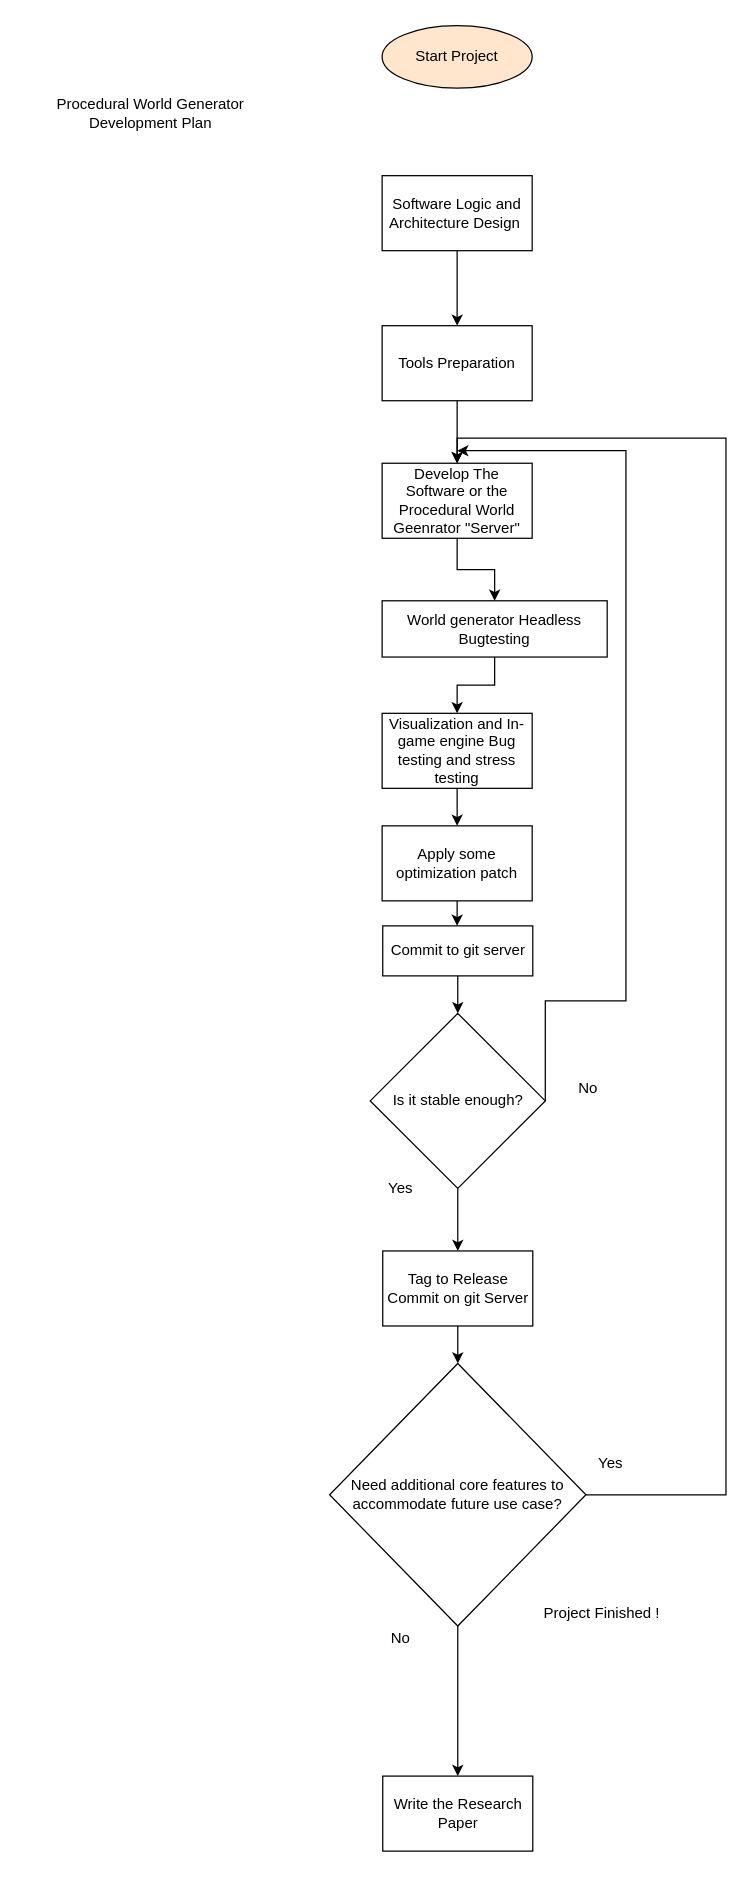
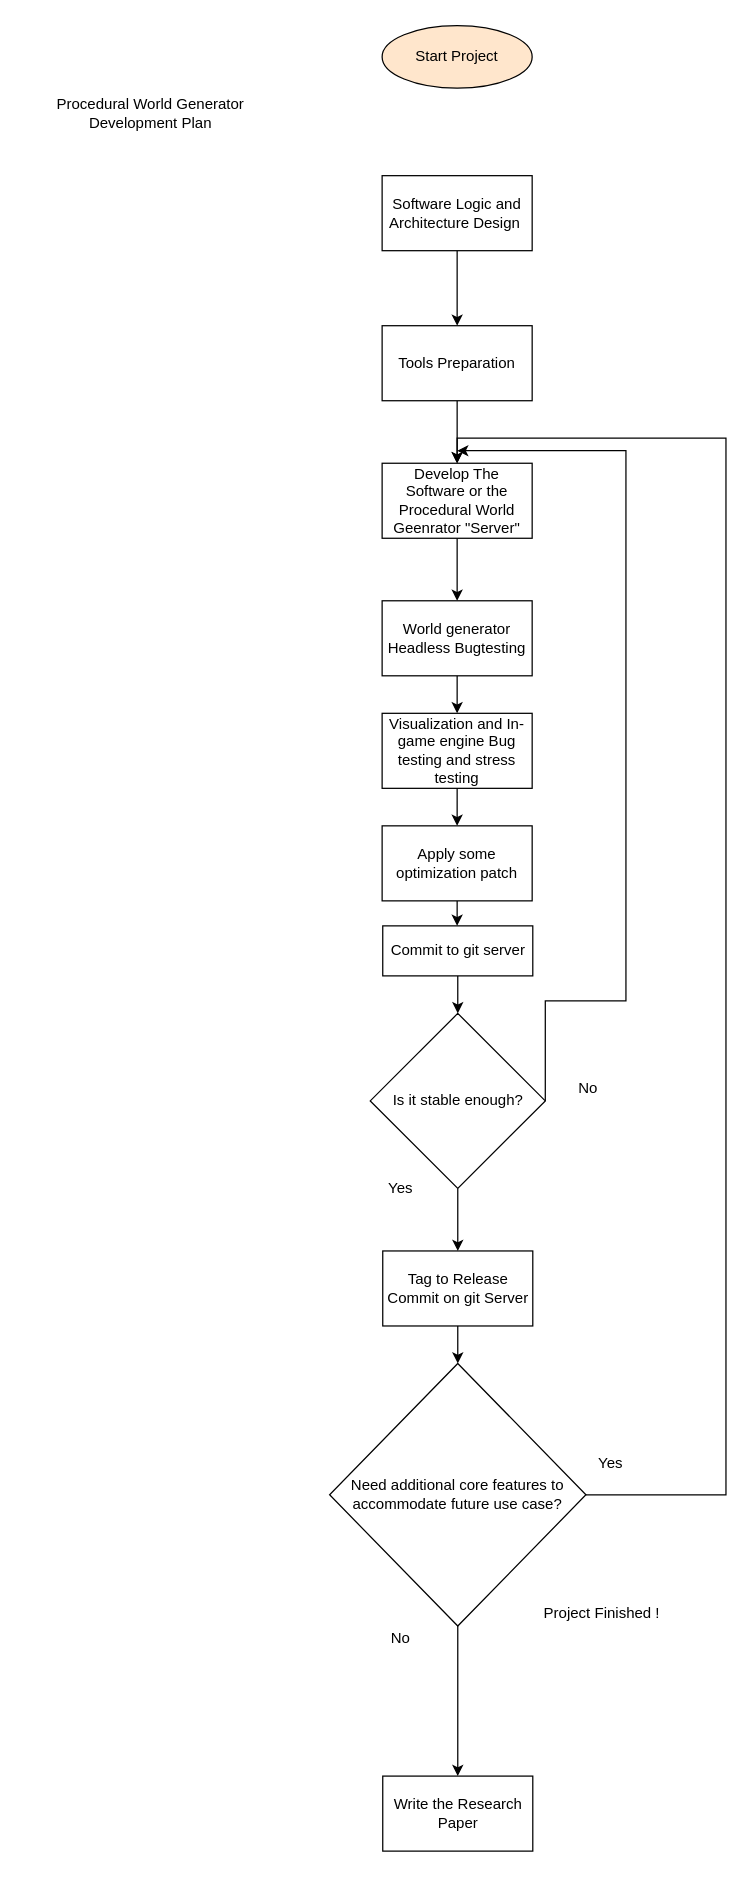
- <mxCell id="10" value="World generator Headless Bugtesting" style="rounded=0;whiteSpace=wrap;html=1;" vertex="1" parent="1"><mxGeometry x="305" y="480" width="180" height="45" as="geometry" /></mxCell>
+ <mxCell id="10" value="World generator Headless Bugtesting" style="rounded=0;whiteSpace=wrap;html=1;" vertex="1" parent="1"><mxGeometry x="305" y="480" width="120" height="60" as="geometry" /></mxCell>
